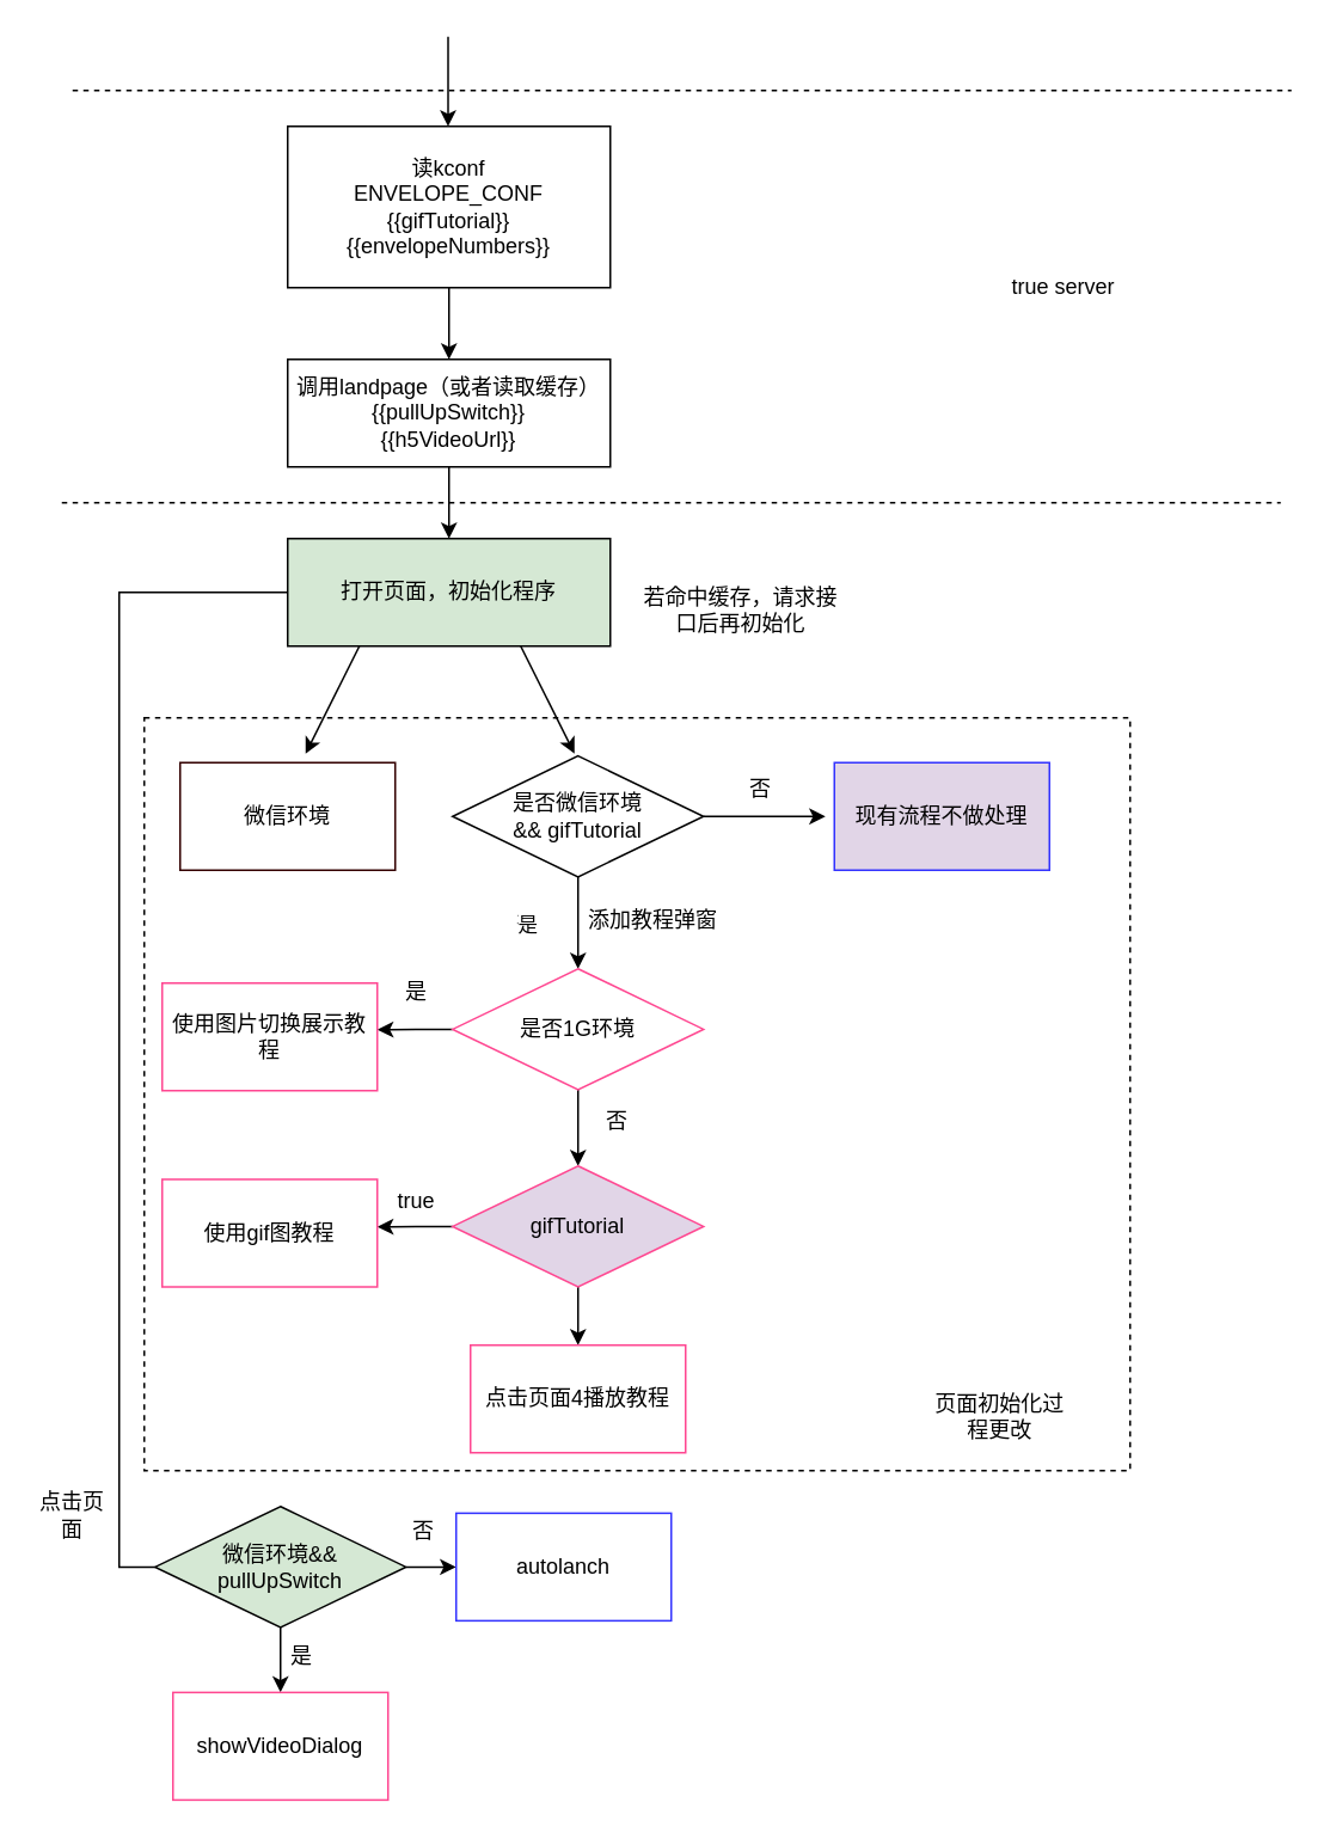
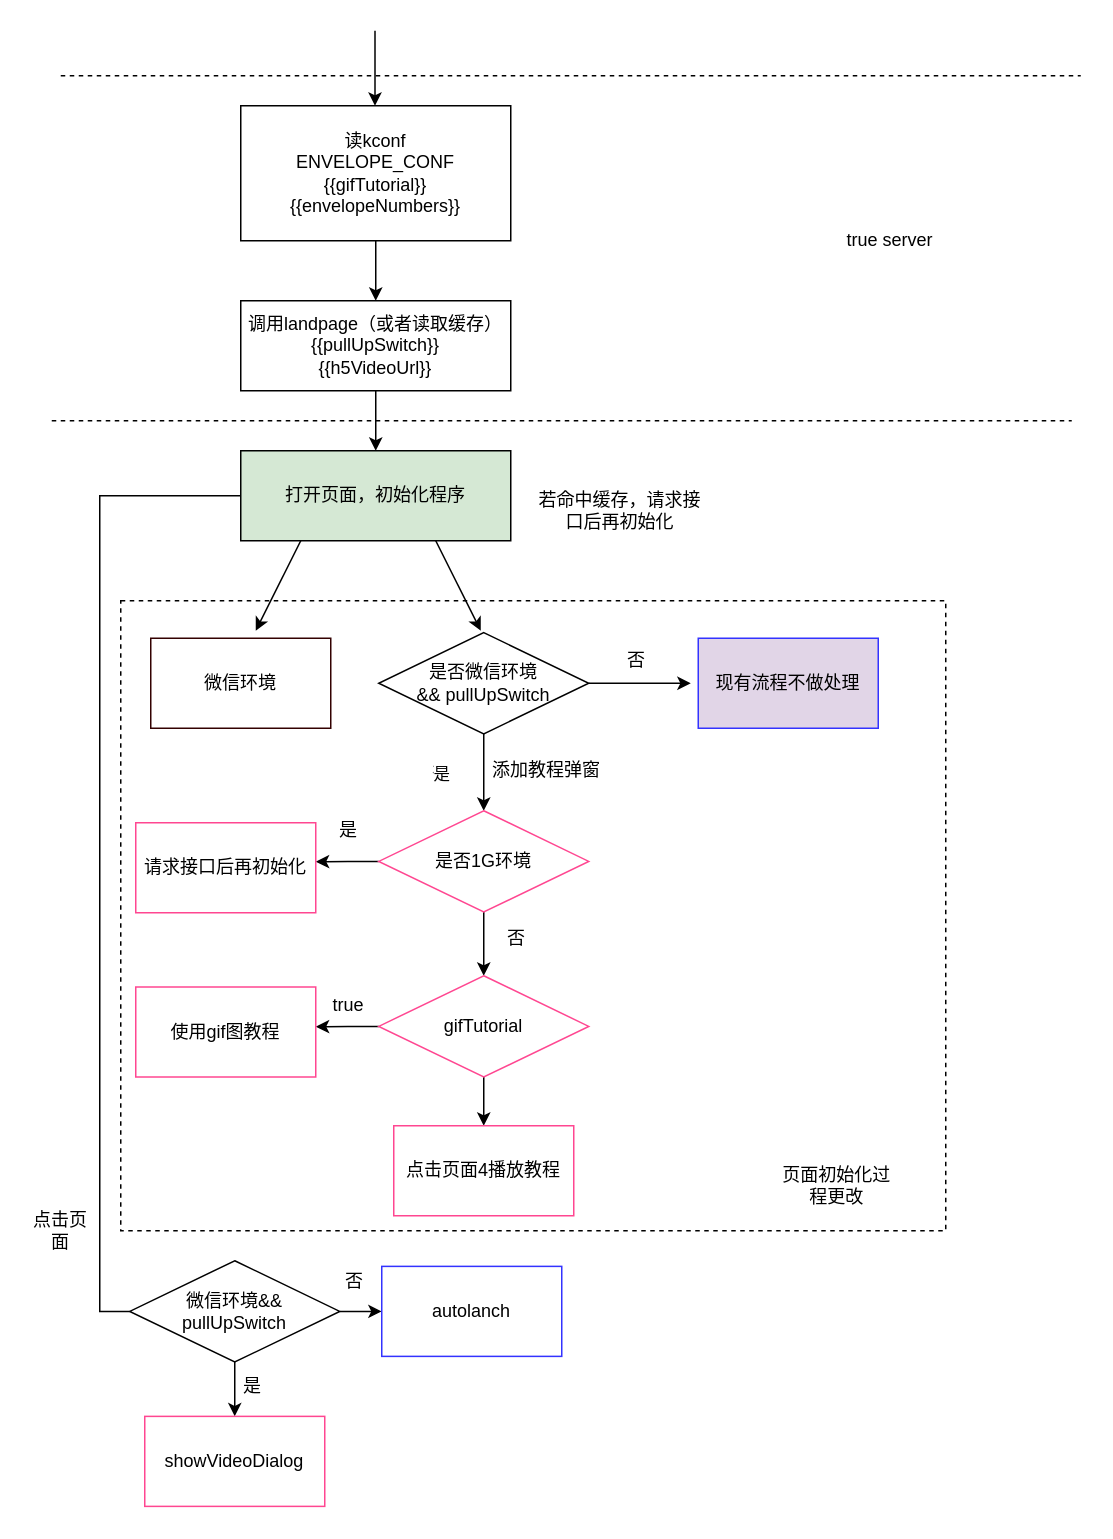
- <mxCell id="18" value="是否微信环境&lt;br&gt;&amp;amp;&amp;amp; gifTutorial" style="rhombus;whiteSpace=wrap;html=1;" parent="1" vertex="1"><mxGeometry x="252" y="421.25" width="140" height="67.5" as="geometry" /></mxCell>
+ <mxCell id="18" value="是否微信环境&lt;br&gt;&amp;amp;&amp;amp; pullUpSwitch" style="rhombus;whiteSpace=wrap;html=1;" parent="1" vertex="1"><mxGeometry x="252" y="421.25" width="140" height="67.5" as="geometry" /></mxCell>
- <mxCell id="24" value="使用图片切换展示教程" style="rounded=0;whiteSpace=wrap;html=1;fillColor=none;strokeColor=#FF4791;" parent="1" vertex="1"><mxGeometry x="90" y="548" width="120" height="60" as="geometry" /></mxCell>
+ <mxCell id="24" value="请求接口后再初始化" style="rounded=0;whiteSpace=wrap;html=1;fillColor=none;strokeColor=#FF4791;" parent="1" vertex="1"><mxGeometry x="90" y="548" width="120" height="60" as="geometry" /></mxCell>
- <mxCell id="28" value="gifTutorial" style="rhombus;whiteSpace=wrap;html=1;strokeColor=#FF4791;fillColor=#e1d5e7;" parent="1" vertex="1"><mxGeometry x="252" y="650" width="140" height="67.5" as="geometry" /></mxCell>
+ <mxCell id="28" value="gifTutorial" style="rhombus;whiteSpace=wrap;html=1;strokeColor=#FF4791;" parent="1" vertex="1"><mxGeometry x="252" y="650" width="140" height="67.5" as="geometry" /></mxCell>
- <mxCell id="44" value="点击页面" style="text;html=1;strokeColor=none;fillColor=none;align=center;verticalAlign=middle;whiteSpace=wrap;rounded=0;" parent="1" vertex="1"><mxGeometry x="20" y="835" width="40" height="20" as="geometry" /></mxCell>
+ <mxCell id="44" value="点击页面" style="text;html=1;strokeColor=none;fillColor=none;align=center;verticalAlign=middle;whiteSpace=wrap;rounded=0;" parent="1" vertex="1"><mxGeometry x="20" y="810" width="40" height="20" as="geometry" /></mxCell>
- <mxCell id="36" value="微信环境&amp;amp;&amp;amp;&lt;br&gt;pullUpSwitch" style="rhombus;whiteSpace=wrap;html=1;fillColor=#d5e8d4;" parent="1" vertex="1"><mxGeometry x="86" y="840" width="140" height="67.5" as="geometry" /></mxCell>
+ <mxCell id="36" value="微信环境&amp;amp;&amp;amp;&lt;br&gt;pullUpSwitch" style="rhombus;whiteSpace=wrap;html=1;" parent="1" vertex="1"><mxGeometry x="86" y="840" width="140" height="67.5" as="geometry" /></mxCell>
